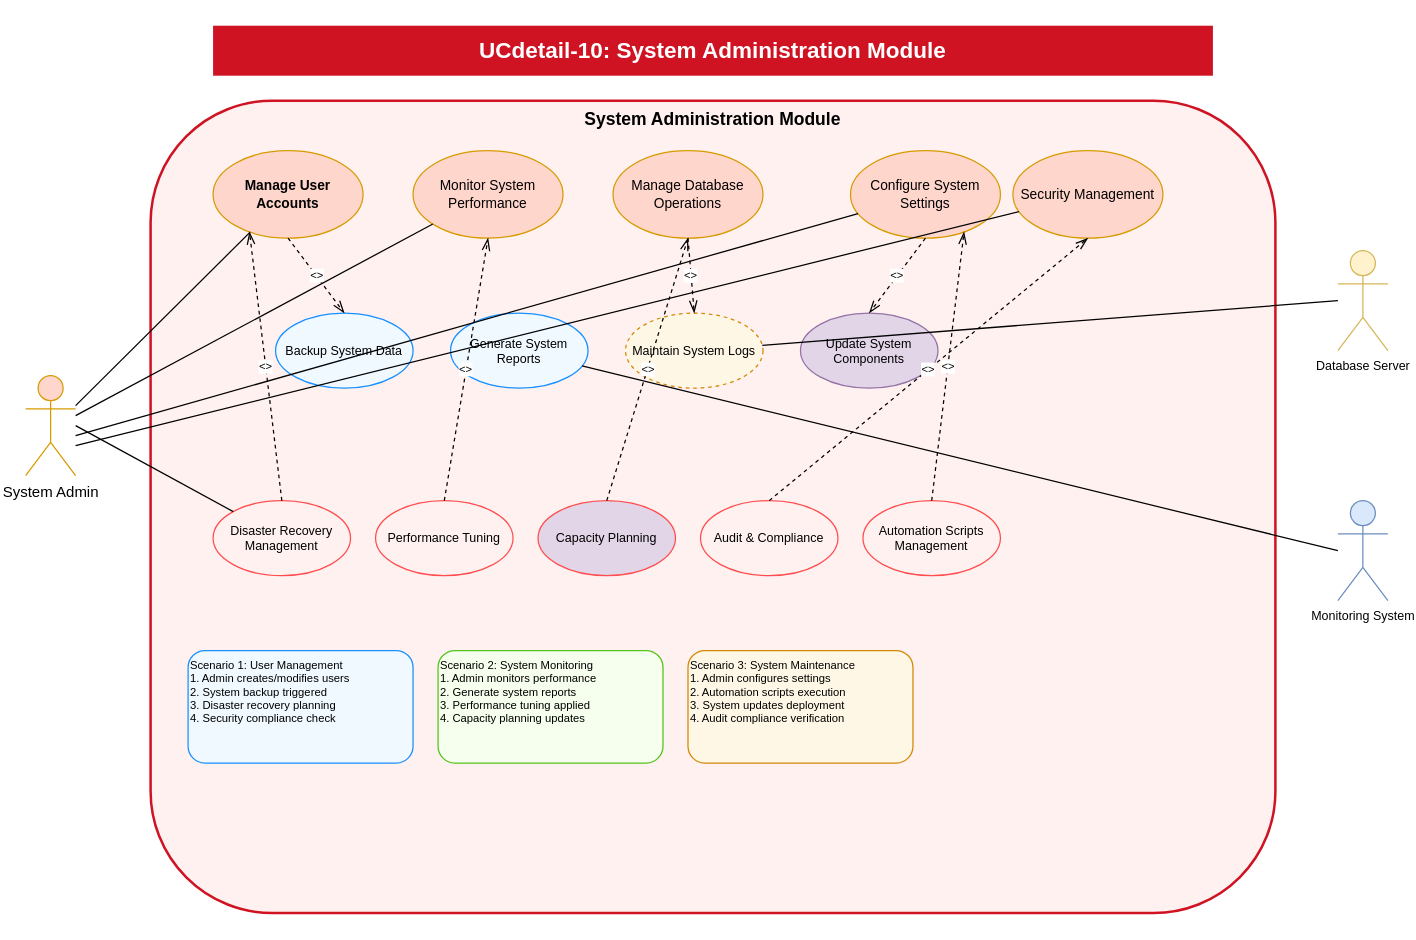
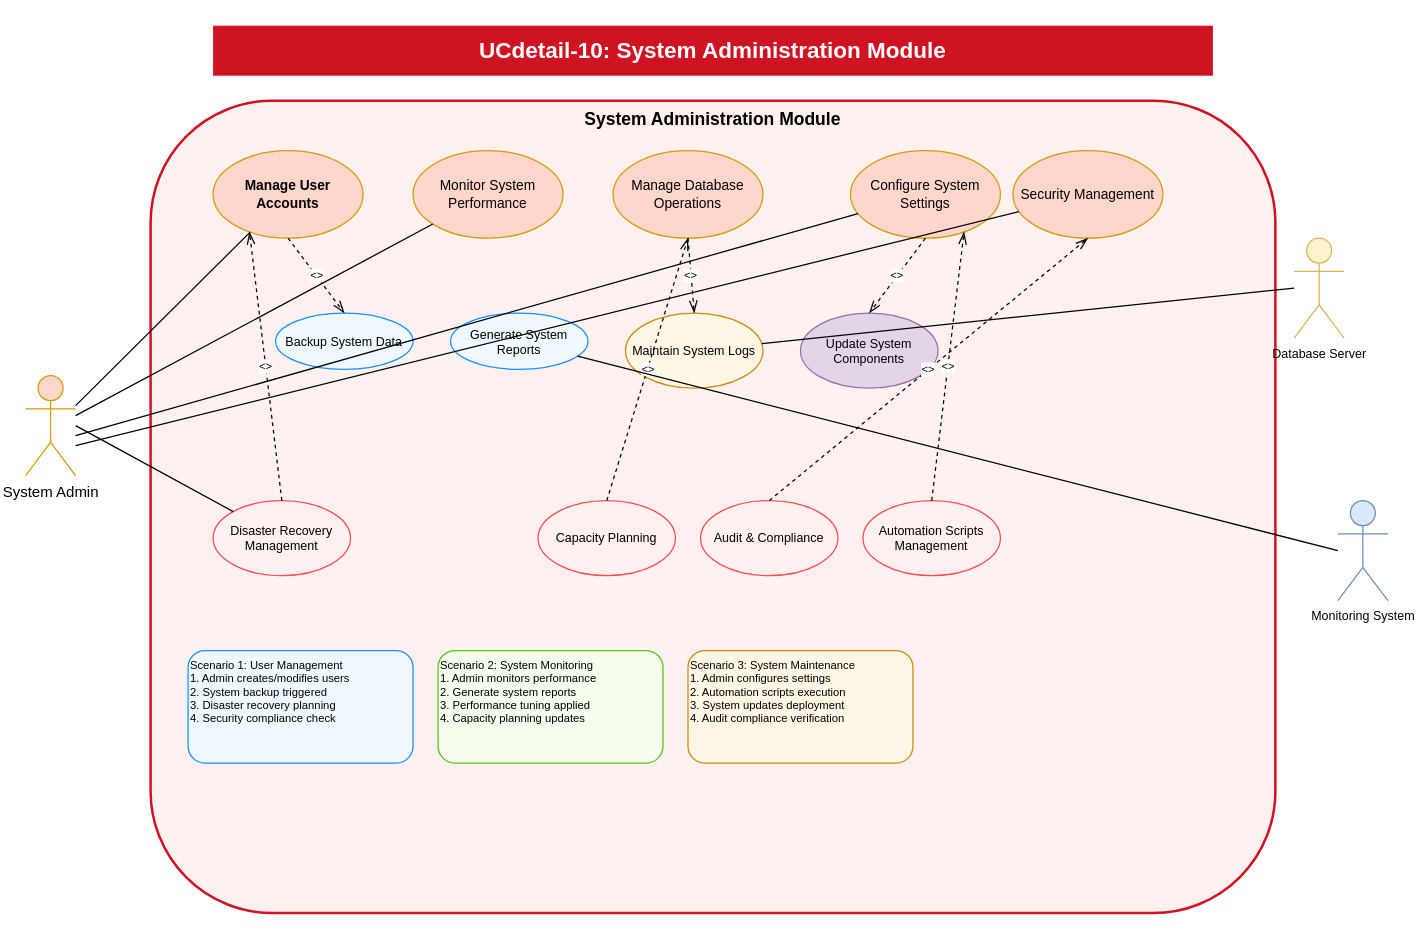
- <mxCell id="5" value="Database Server" style="shape=umlActor;verticalLabelPosition=bottom;verticalAlign=top;html=1;outlineConnect=0;fontSize=10;fillColor=#fff2cc;strokeColor=#d6b656" vertex="1" parent="1"><mxGeometry x="1070" y="200" width="40" height="80" as="geometry" /></mxCell>
+ <mxCell id="5" value="Database Server" style="shape=umlActor;verticalLabelPosition=bottom;verticalAlign=top;html=1;outlineConnect=0;fontSize=10;fillColor=#fff2cc;strokeColor=#d6b656" vertex="1" parent="1"><mxGeometry x="1035" y="190" width="40" height="80" as="geometry" /></mxCell>
- <mxCell id="12" value="Backup System Data" style="ellipse;whiteSpace=wrap;html=1;fontSize=10;fillColor=#f0f9ff;strokeColor=#1890ff" vertex="1" parent="1"><mxGeometry x="220" y="250" width="110" height="60" as="geometry" /></mxCell>
+ <mxCell id="12" value="Backup System Data" style="ellipse;whiteSpace=wrap;html=1;fontSize=10;fillColor=#f0f9ff;strokeColor=#1890ff" vertex="1" parent="1"><mxGeometry x="220" y="250" width="110" height="45" as="geometry" /></mxCell>
- <mxCell id="13" value="Generate System Reports" style="ellipse;whiteSpace=wrap;html=1;fontSize=10;fillColor=#f0f9ff;strokeColor=#1890ff" vertex="1" parent="1"><mxGeometry x="360" y="250" width="110" height="60" as="geometry" /></mxCell>
+ <mxCell id="13" value="Generate System Reports" style="ellipse;whiteSpace=wrap;html=1;fontSize=10;fillColor=#f0f9ff;strokeColor=#1890ff" vertex="1" parent="1"><mxGeometry x="360" y="250" width="110" height="45" as="geometry" /></mxCell>
- <mxCell id="14" value="Maintain System Logs" style="ellipse;whiteSpace=wrap;html=1;fontSize=10;fillColor=#fff7e6;strokeColor=#d48806;dashed=1;" vertex="1" parent="1"><mxGeometry x="500" y="250" width="110" height="60" as="geometry" /></mxCell>
+ <mxCell id="14" value="Maintain System Logs" style="ellipse;whiteSpace=wrap;html=1;fontSize=10;fillColor=#fff7e6;strokeColor=#d48806" vertex="1" parent="1"><mxGeometry x="500" y="250" width="110" height="60" as="geometry" /></mxCell>
- <mxCell id="25" value="&lt;&lt;extend&gt;&gt;" style="endArrow=openThin;html=1;rounded=0;fontSize=9;startSize=8;endSize=8;dashed=1;exitX=0.5;exitY=0;entryX=0.5;entryY=1;" edge="1" parent="1" source="17" target="8"><mxGeometry width="50" height="50" relative="1" as="geometry"><mxPoint x="370" y="350" as="sourcePoint" /><mxPoint x="420" y="300" as="targetPoint" /></mxGeometry></mxCell>
- <mxCell id="17" value="Performance Tuning" style="ellipse;whiteSpace=wrap;html=1;fontSize=10;fillColor=#fff1f0;strokeColor=#ff4d4f" vertex="1" parent="1"><mxGeometry x="300" y="400" width="110" height="60" as="geometry" /></mxCell>
- <mxCell id="18" value="Capacity Planning" style="ellipse;whiteSpace=wrap;html=1;fontSize=10;fillColor=#e1d5e7;strokeColor=#ff4d4f;" vertex="1" parent="1"><mxGeometry x="430" y="400" width="110" height="60" as="geometry" /></mxCell>
+ <mxCell id="18" value="Capacity Planning" style="ellipse;whiteSpace=wrap;html=1;fontSize=10;fillColor=#fff1f0;strokeColor=#ff4d4f" vertex="1" parent="1"><mxGeometry x="430" y="400" width="110" height="60" as="geometry" /></mxCell>
